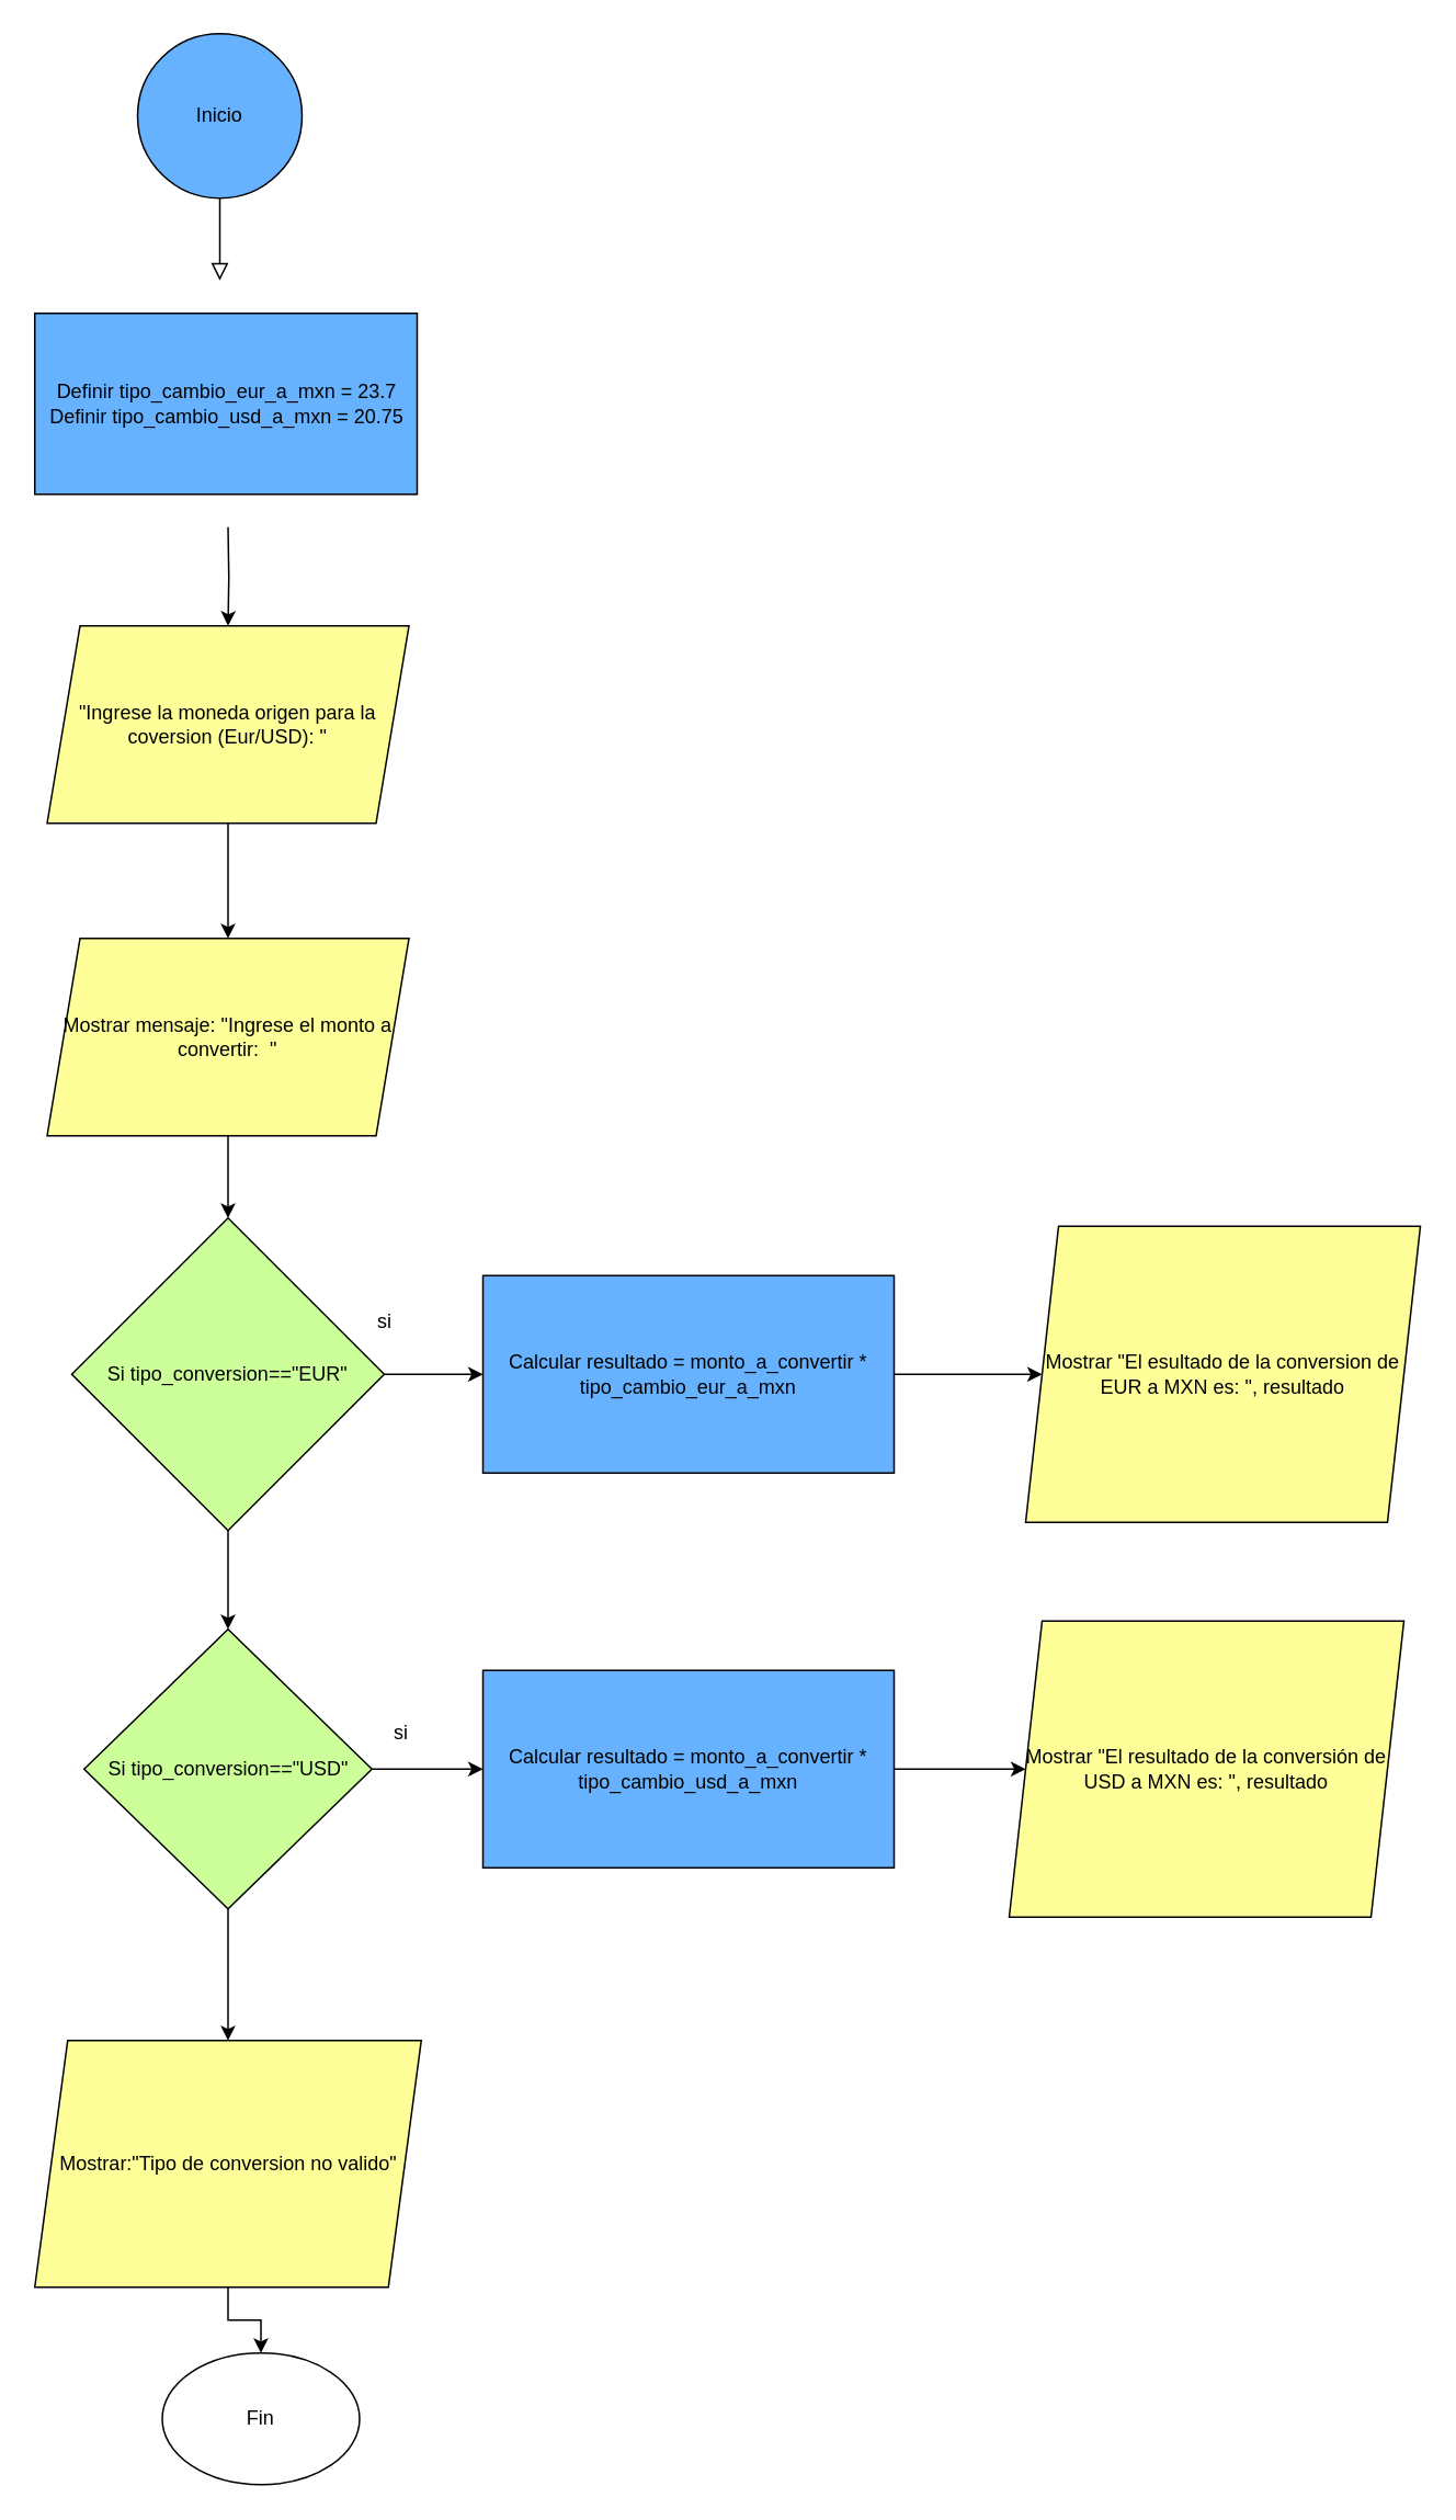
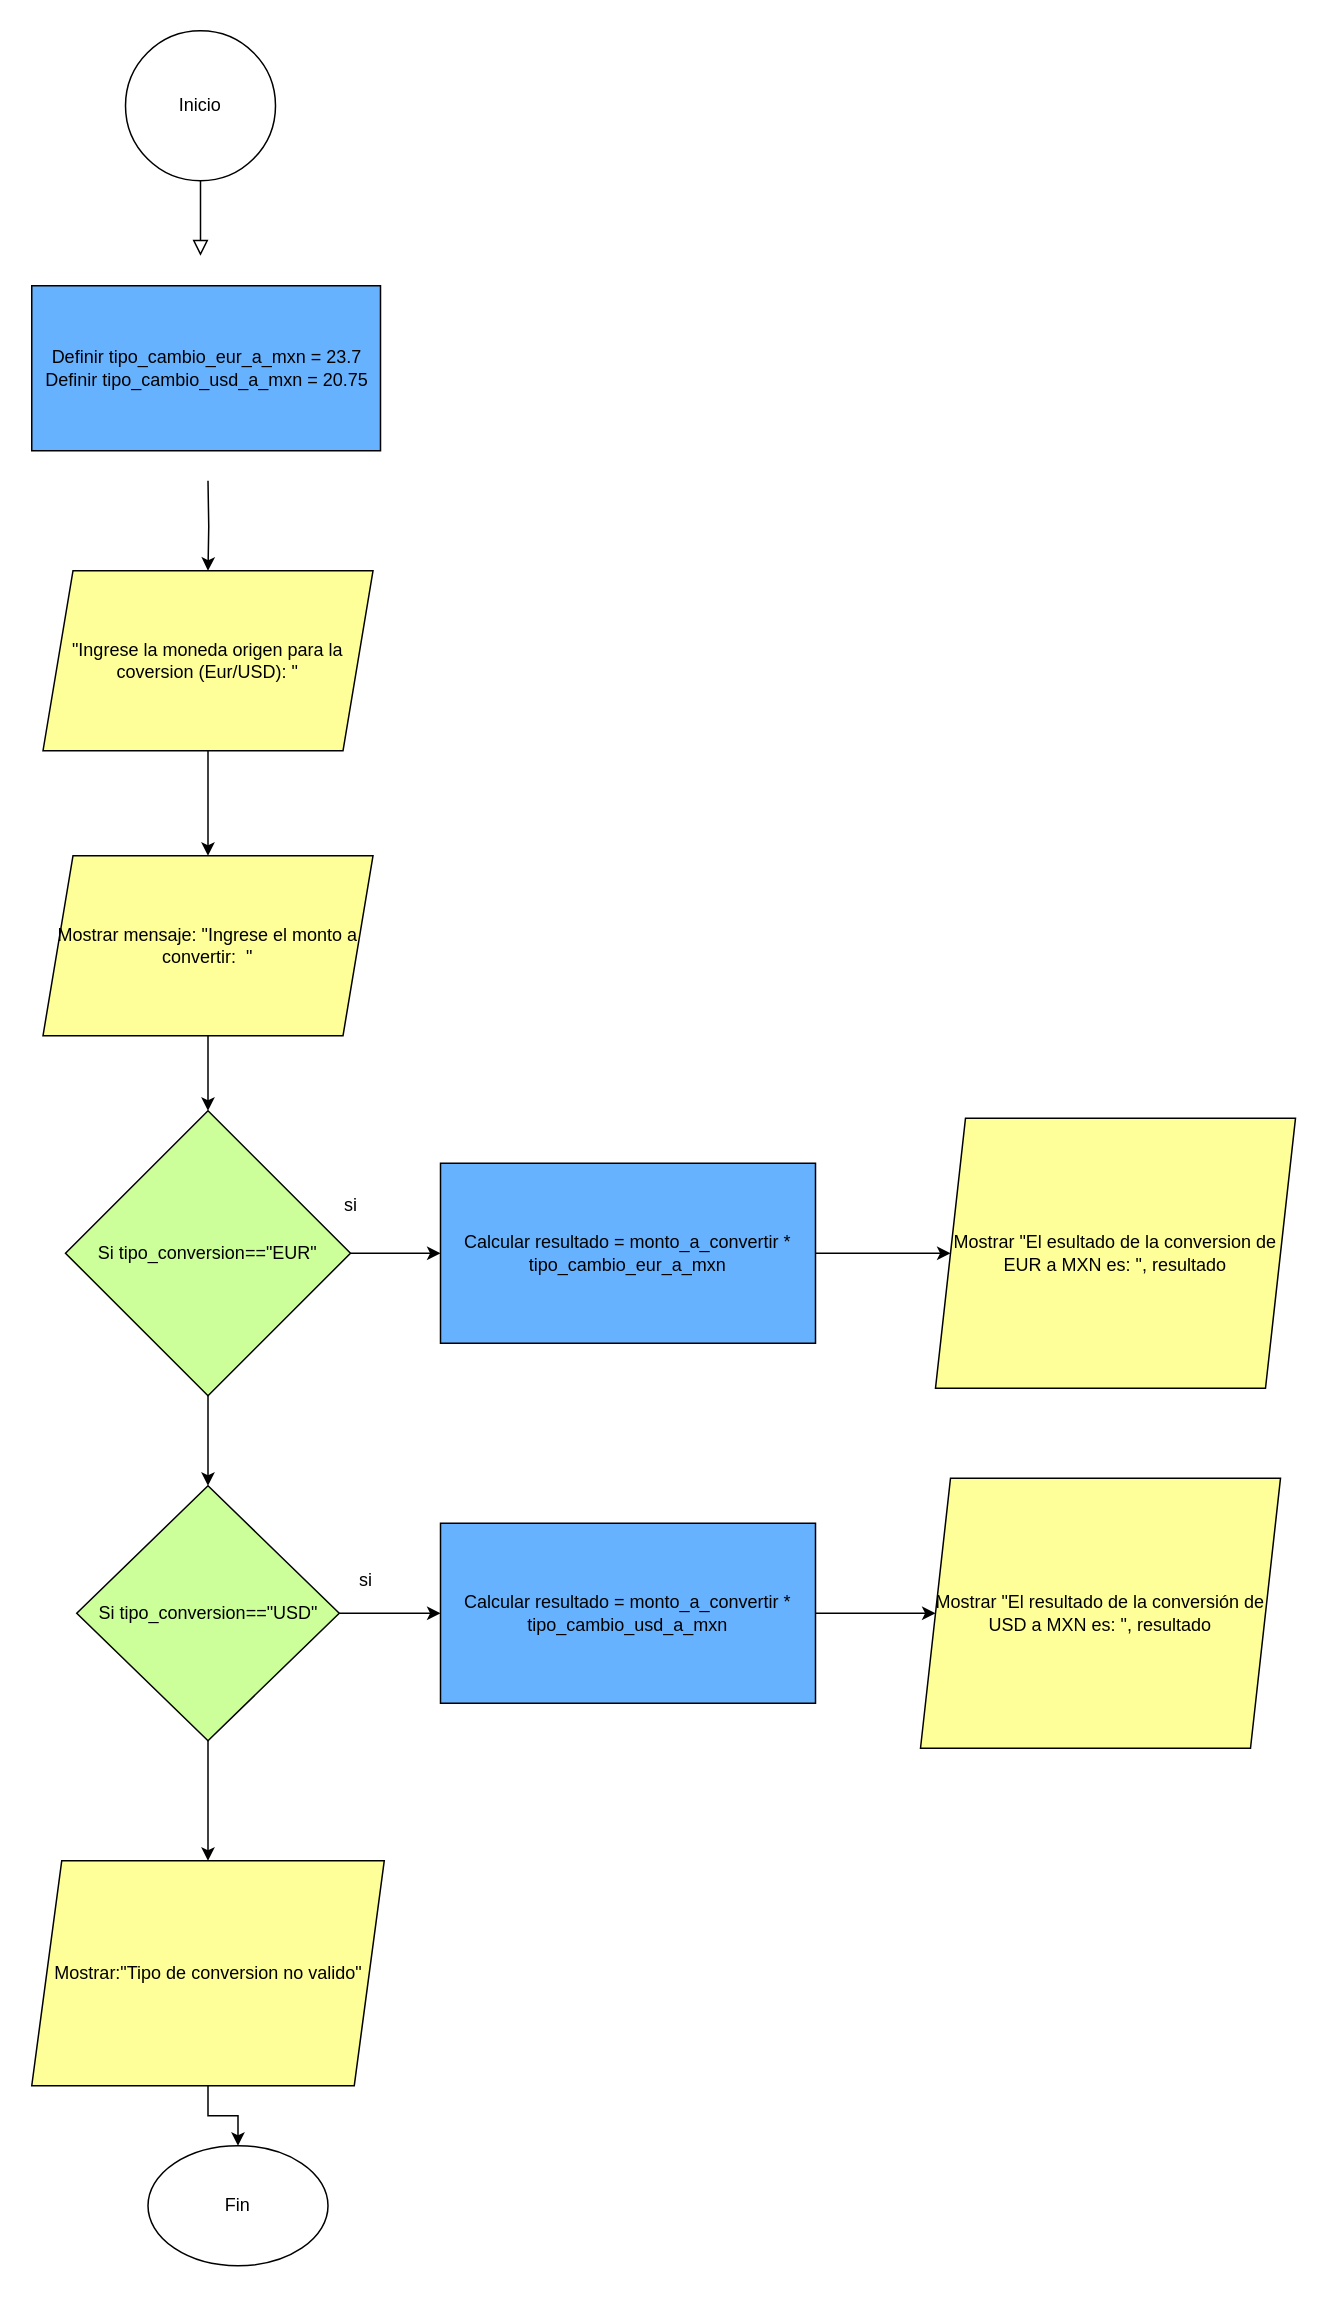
- <mxCell id="3" value="Inicio" style="ellipse;whiteSpace=wrap;html=1;aspect=fixed;fillColor=#66b2ff;" vertex="1" parent="1"><mxGeometry x="83" y="20" width="100" height="100" as="geometry" /></mxCell>
+ <mxCell id="3" value="Inicio" style="ellipse;whiteSpace=wrap;html=1;aspect=fixed;" vertex="1" parent="1"><mxGeometry x="83" y="20" width="100" height="100" as="geometry" /></mxCell>
